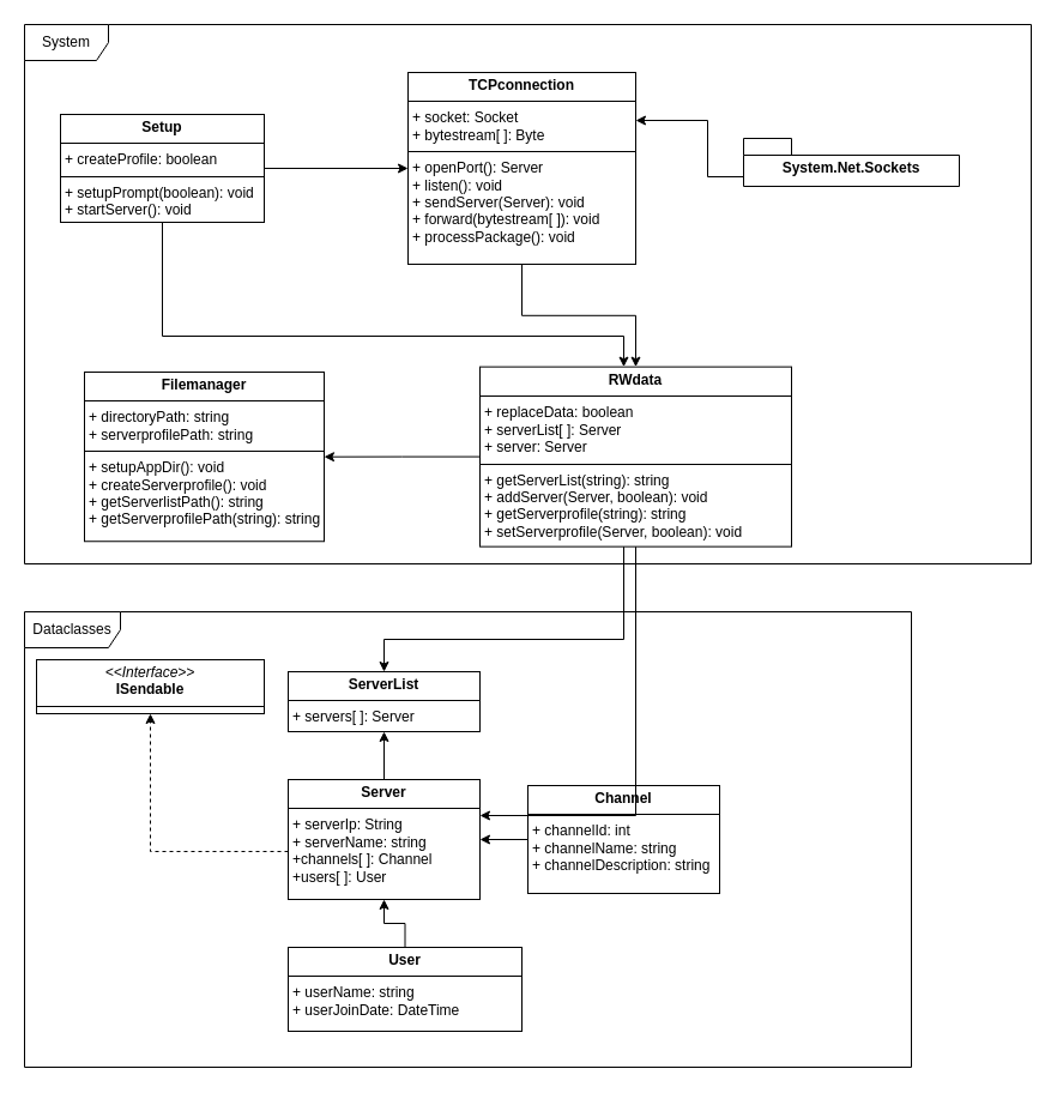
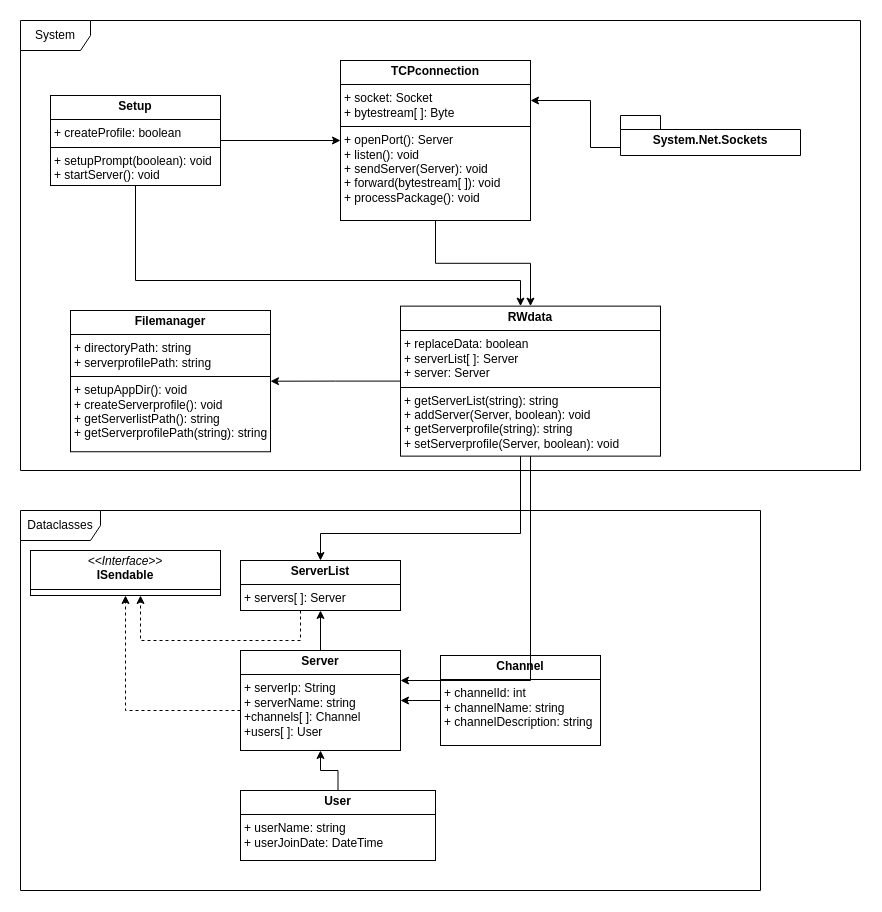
+ <mxCell id="10" style="edgeStyle=orthogonalEdgeStyle;rounded=0;orthogonalLoop=1;jettySize=auto;html=1;dashed=1;" edge="1" parent="1" source="11" target="7"><mxGeometry relative="1" as="geometry"><Array as="points"><mxPoint x="300" y="640" /><mxPoint x="140" y="640" /></Array></mxGeometry></mxCell>
